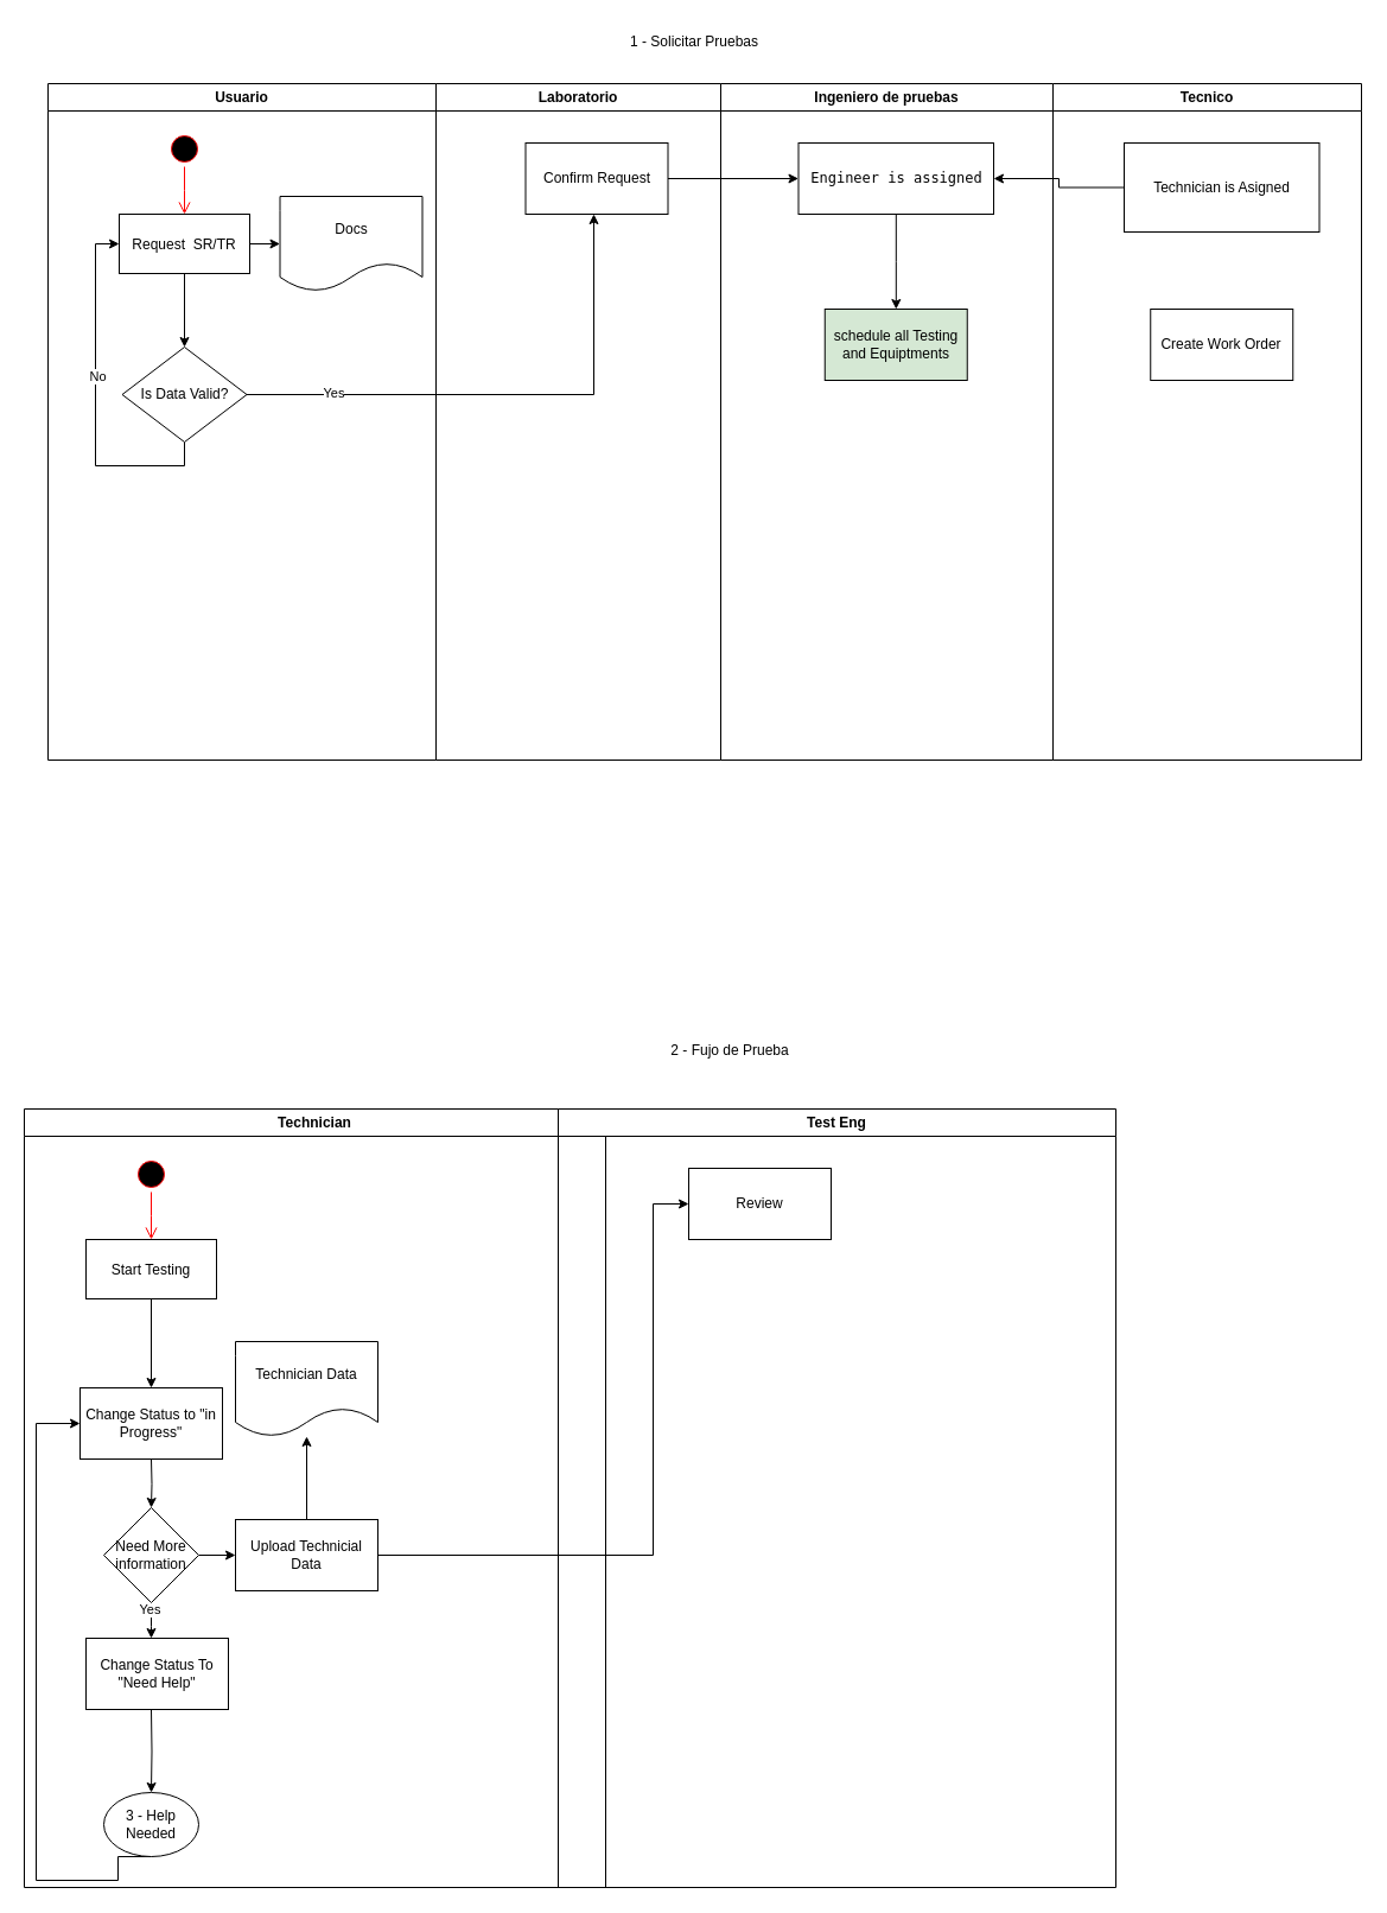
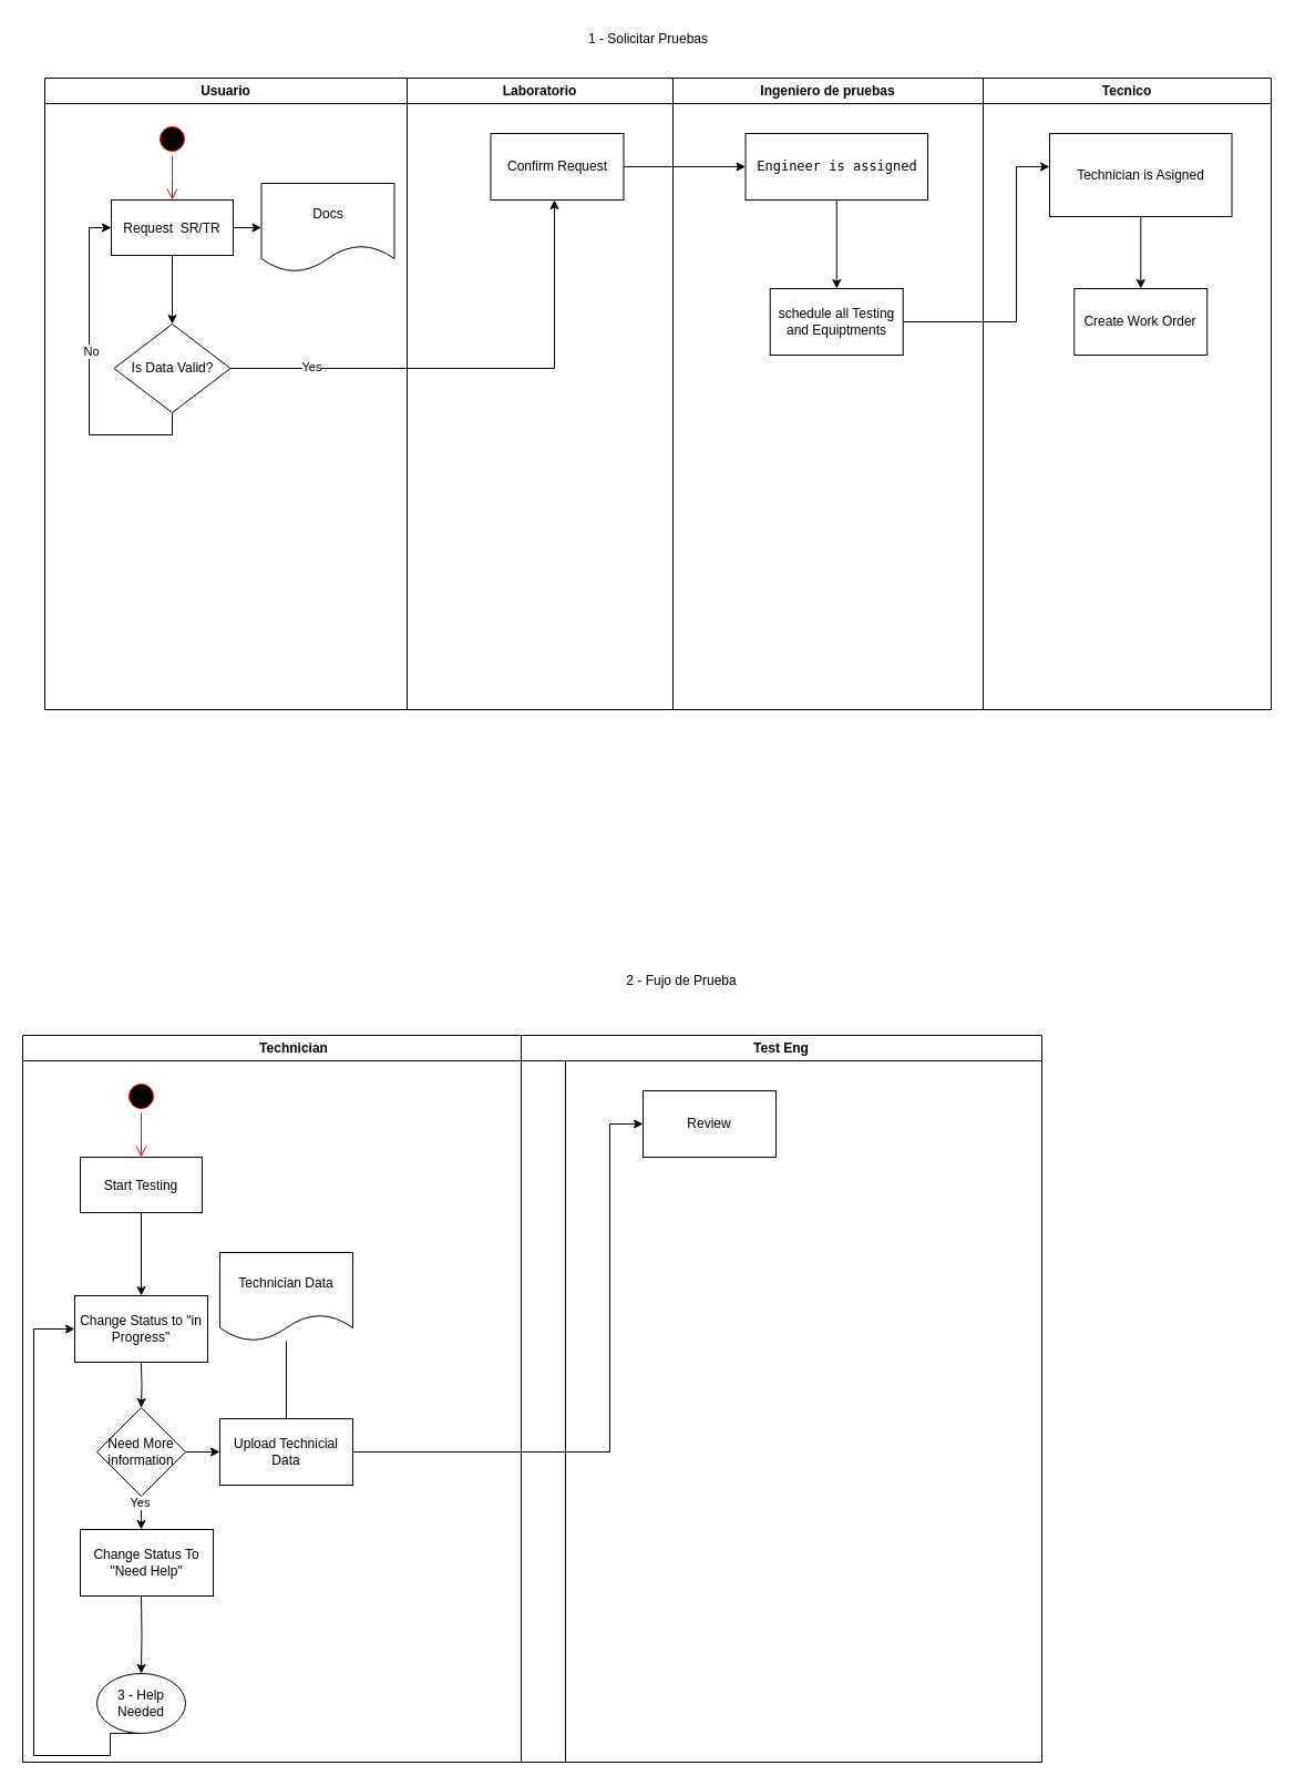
- <mxCell id="22" value="" style="edgeStyle=orthogonalEdgeStyle;rounded=0;orthogonalLoop=1;jettySize=auto;html=1;" edge="1" parent="21" source="23" target="16"><mxGeometry relative="1" as="geometry" /></mxCell>
+ <mxCell id="22" value="" style="edgeStyle=orthogonalEdgeStyle;rounded=0;orthogonalLoop=1;jettySize=auto;html=1;" edge="1" parent="21" source="23" target="24"><mxGeometry relative="1" as="geometry" /></mxCell>
+ <mxCell id="25" value="" style="edgeStyle=orthogonalEdgeStyle;rounded=0;orthogonalLoop=1;jettySize=auto;html=1;" edge="1" parent="1" source="17" target="23"><mxGeometry relative="1" as="geometry"><Array as="points"><mxPoint x="917" y="290" /><mxPoint x="917" y="150" /></Array></mxGeometry></mxCell>
- <mxCell id="17" value="&lt;div&gt;schedule all Testing and Equiptments&lt;/div&gt;" style="whiteSpace=wrap;html=1;fillColor=#d5e8d4;" vertex="1" parent="14"><mxGeometry x="87.75" y="190" width="120" height="60" as="geometry" /></mxCell>
+ <mxCell id="17" value="&lt;div&gt;schedule all Testing and Equiptments&lt;/div&gt;" style="whiteSpace=wrap;html=1;" vertex="1" parent="14"><mxGeometry x="87.75" y="190" width="120" height="60" as="geometry" /></mxCell>
- <mxCell id="39" value="" style="edgeStyle=orthogonalEdgeStyle;rounded=0;orthogonalLoop=1;jettySize=auto;html=1;" edge="1" parent="28" source="40" target="45"><mxGeometry relative="1" as="geometry" /></mxCell>
+ <mxCell id="39" value="" style="edgeStyle=orthogonalEdgeStyle;rounded=0;orthogonalLoop=1;jettySize=auto;html=1;endArrow=none;" edge="1" parent="28" source="40" target="45"><mxGeometry relative="1" as="geometry" /></mxCell>
